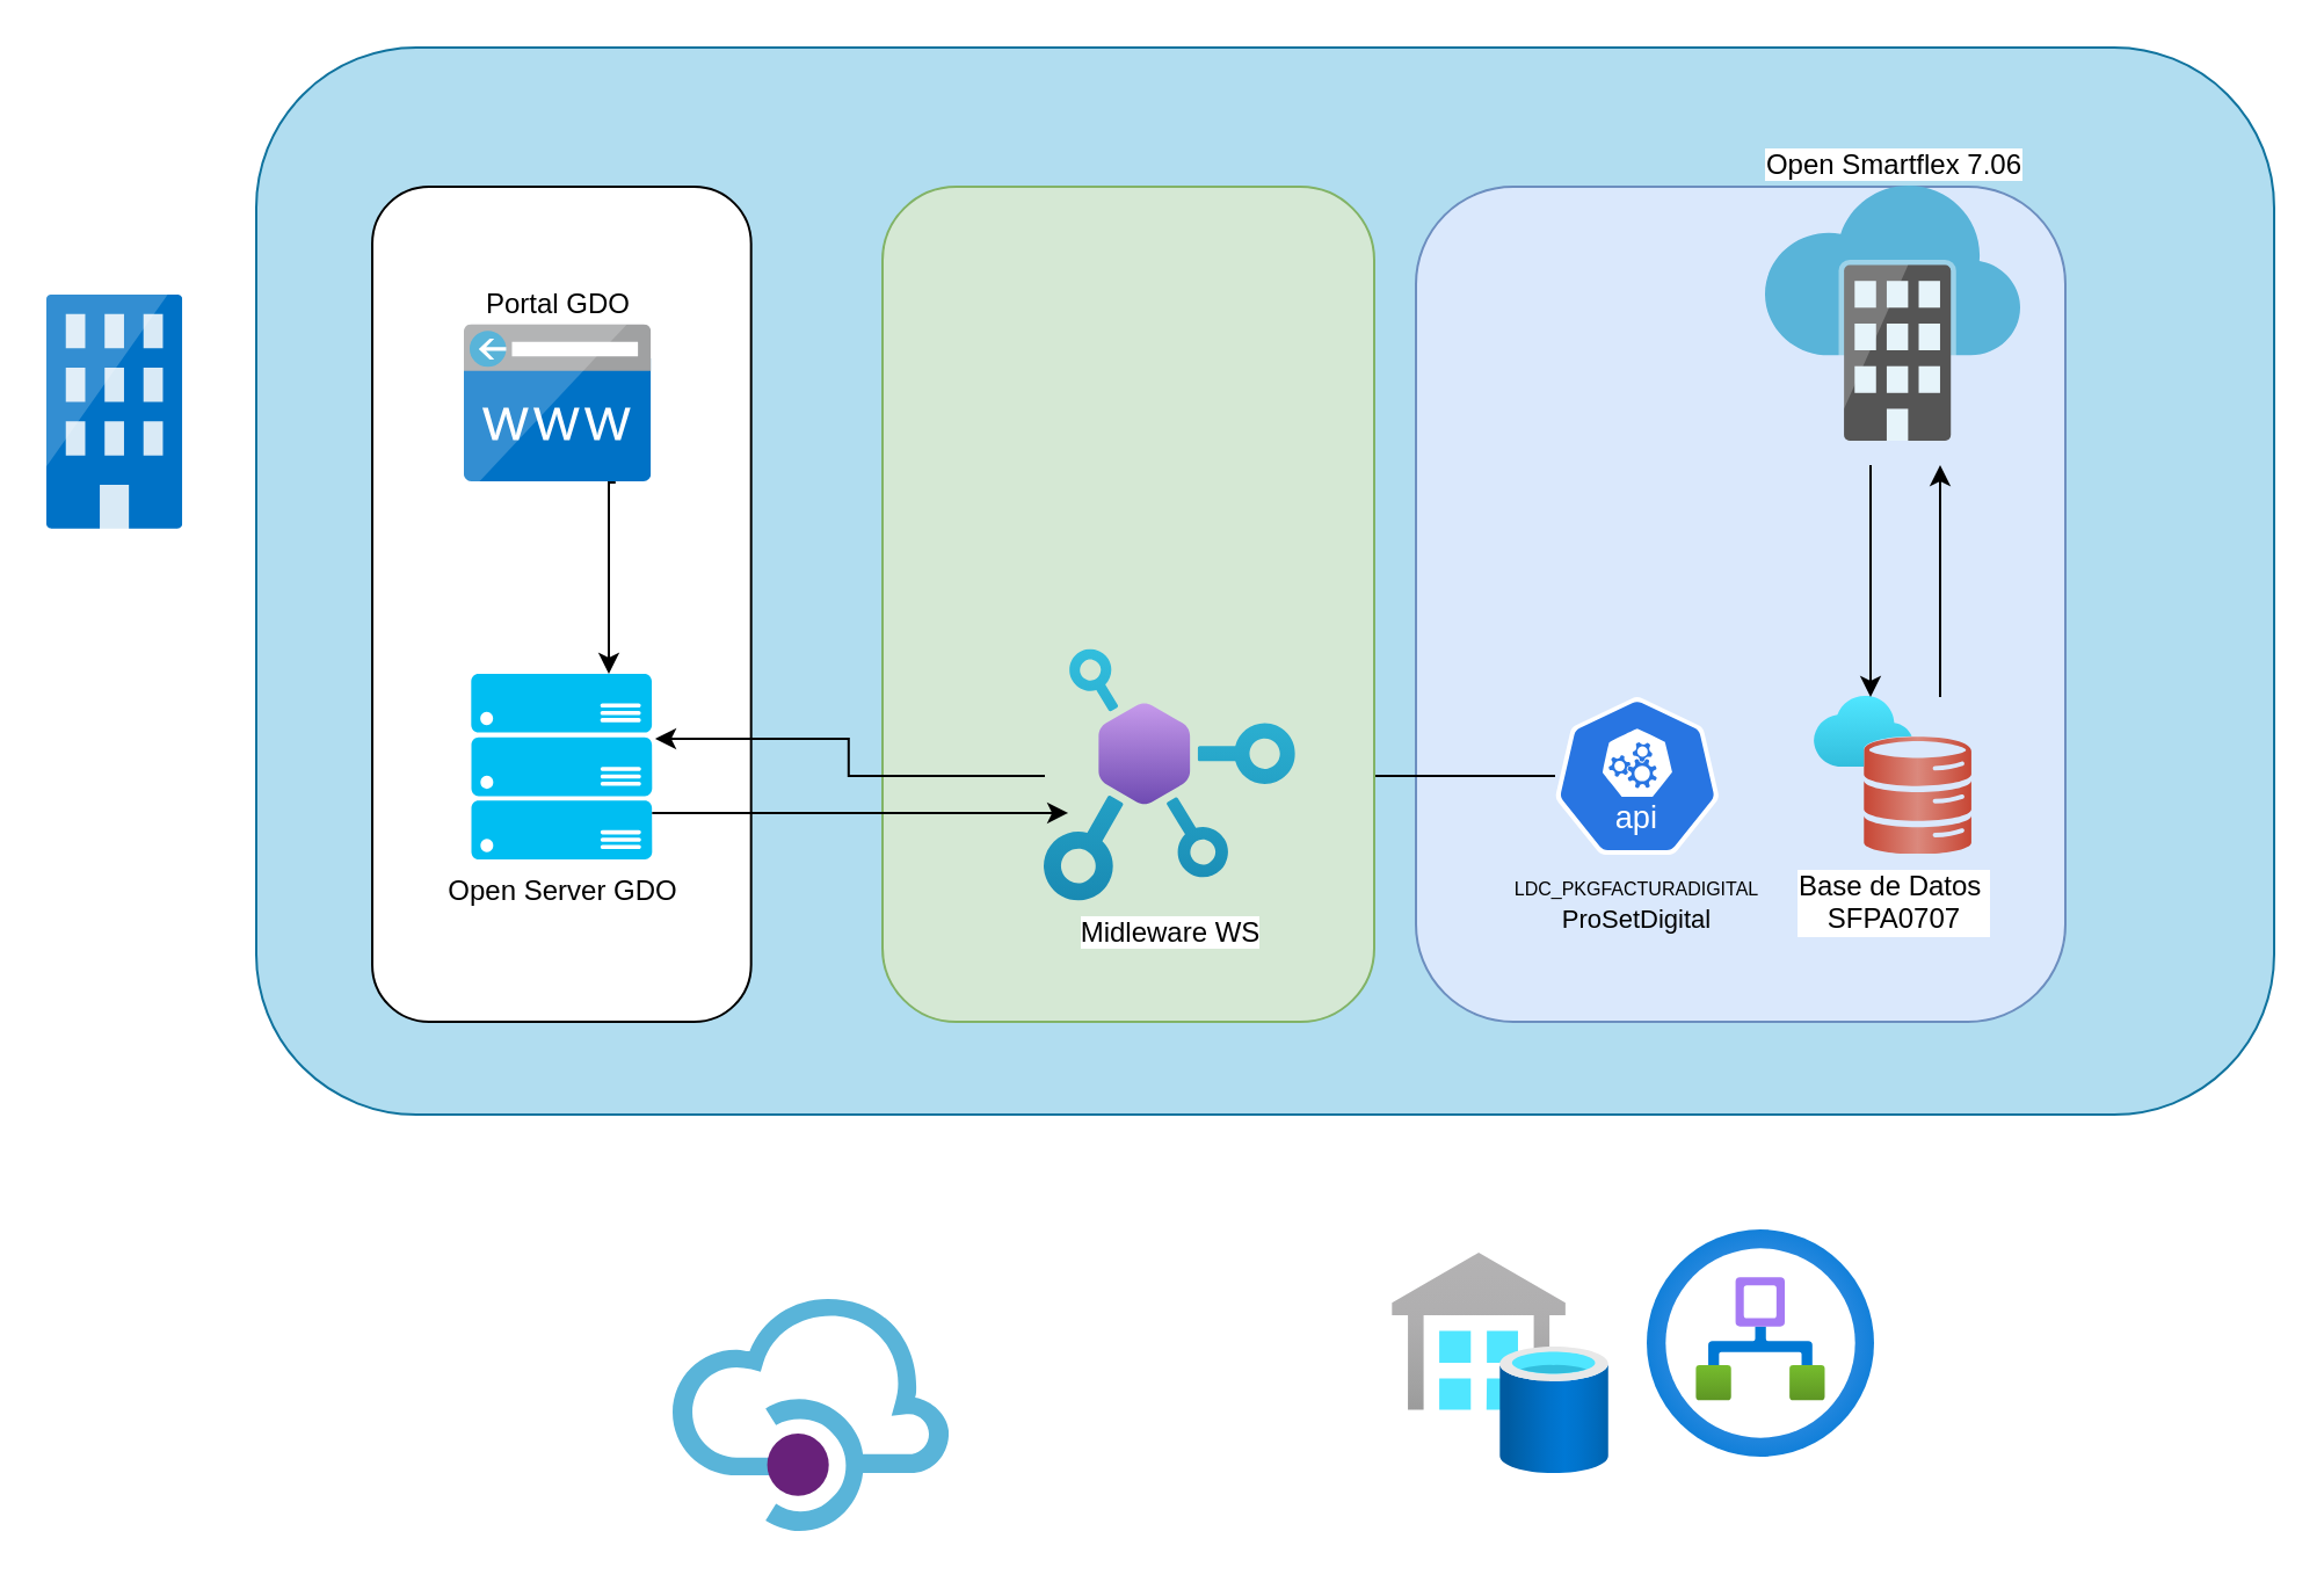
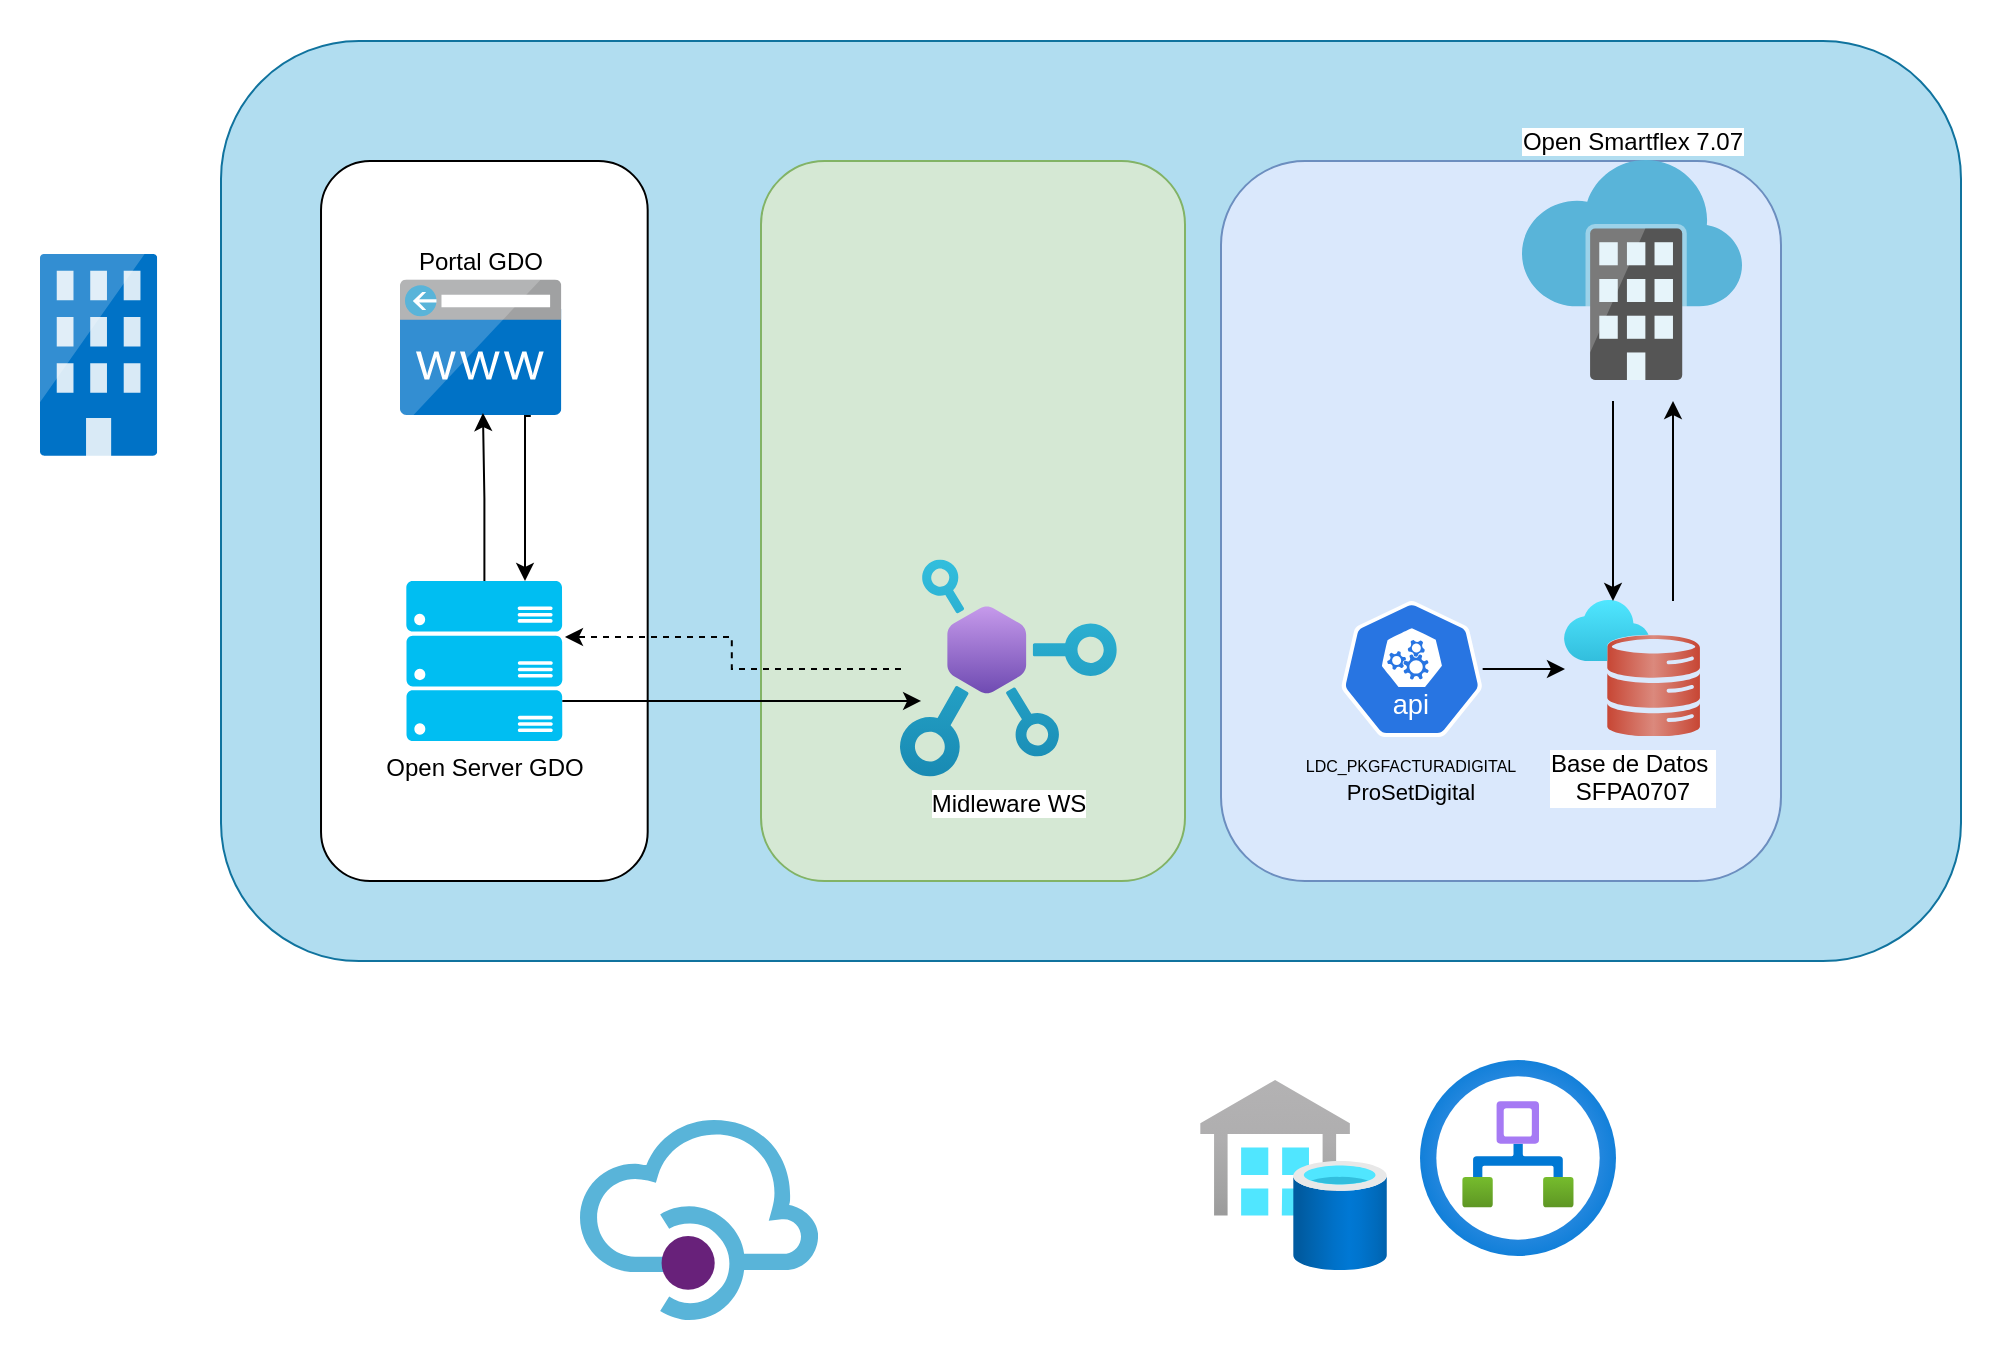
- <mxCell id="4" value="Open Smartflex 7.06" style="image;sketch=0;aspect=fixed;html=1;points=[];align=center;fontSize=12;image=img/lib/mscae/Software_as_a_Service.svg;labelPosition=center;verticalLabelPosition=top;verticalAlign=bottom;" parent="1" vertex="1"><mxGeometry x="761" y="80" width="110" height="110" as="geometry" /></mxCell>
+ <mxCell id="4" value="Open Smartflex 7.07" style="image;sketch=0;aspect=fixed;html=1;points=[];align=center;fontSize=12;image=img/lib/mscae/Software_as_a_Service.svg;labelPosition=center;verticalLabelPosition=top;verticalAlign=bottom;" parent="1" vertex="1"><mxGeometry x="761" y="80" width="110" height="110" as="geometry" /></mxCell>
+ <mxCell id="21" style="edgeStyle=orthogonalEdgeStyle;rounded=0;orthogonalLoop=1;jettySize=auto;html=1;entryX=0.508;entryY=0.978;entryDx=0;entryDy=0;entryPerimeter=0;" edge="1" parent="1" source="18" target="17"><mxGeometry relative="1" as="geometry" /></mxCell>
- <mxCell id="22" style="edgeStyle=orthogonalEdgeStyle;rounded=0;orthogonalLoop=1;jettySize=auto;html=1;entryX=1.017;entryY=0.35;entryDx=0;entryDy=0;entryPerimeter=0;" edge="1" parent="1" source="14" target="18"><mxGeometry relative="1" as="geometry" /></mxCell>
+ <mxCell id="22" style="edgeStyle=orthogonalEdgeStyle;rounded=0;orthogonalLoop=1;jettySize=auto;html=1;entryX=1.017;entryY=0.35;entryDx=0;entryDy=0;entryPerimeter=0;dashed=1;" edge="1" parent="1" source="14" target="18"><mxGeometry relative="1" as="geometry" /></mxCell>
- <mxCell id="11" style="edgeStyle=orthogonalEdgeStyle;rounded=0;orthogonalLoop=1;jettySize=auto;html=1;" edge="1" parent="1" source="12" target="14"><mxGeometry relative="1" as="geometry" /></mxCell>
+ <mxCell id="11" style="edgeStyle=orthogonalEdgeStyle;rounded=0;orthogonalLoop=1;jettySize=auto;html=1;" edge="1" parent="1" source="12" target="10"><mxGeometry relative="1" as="geometry" /></mxCell>
